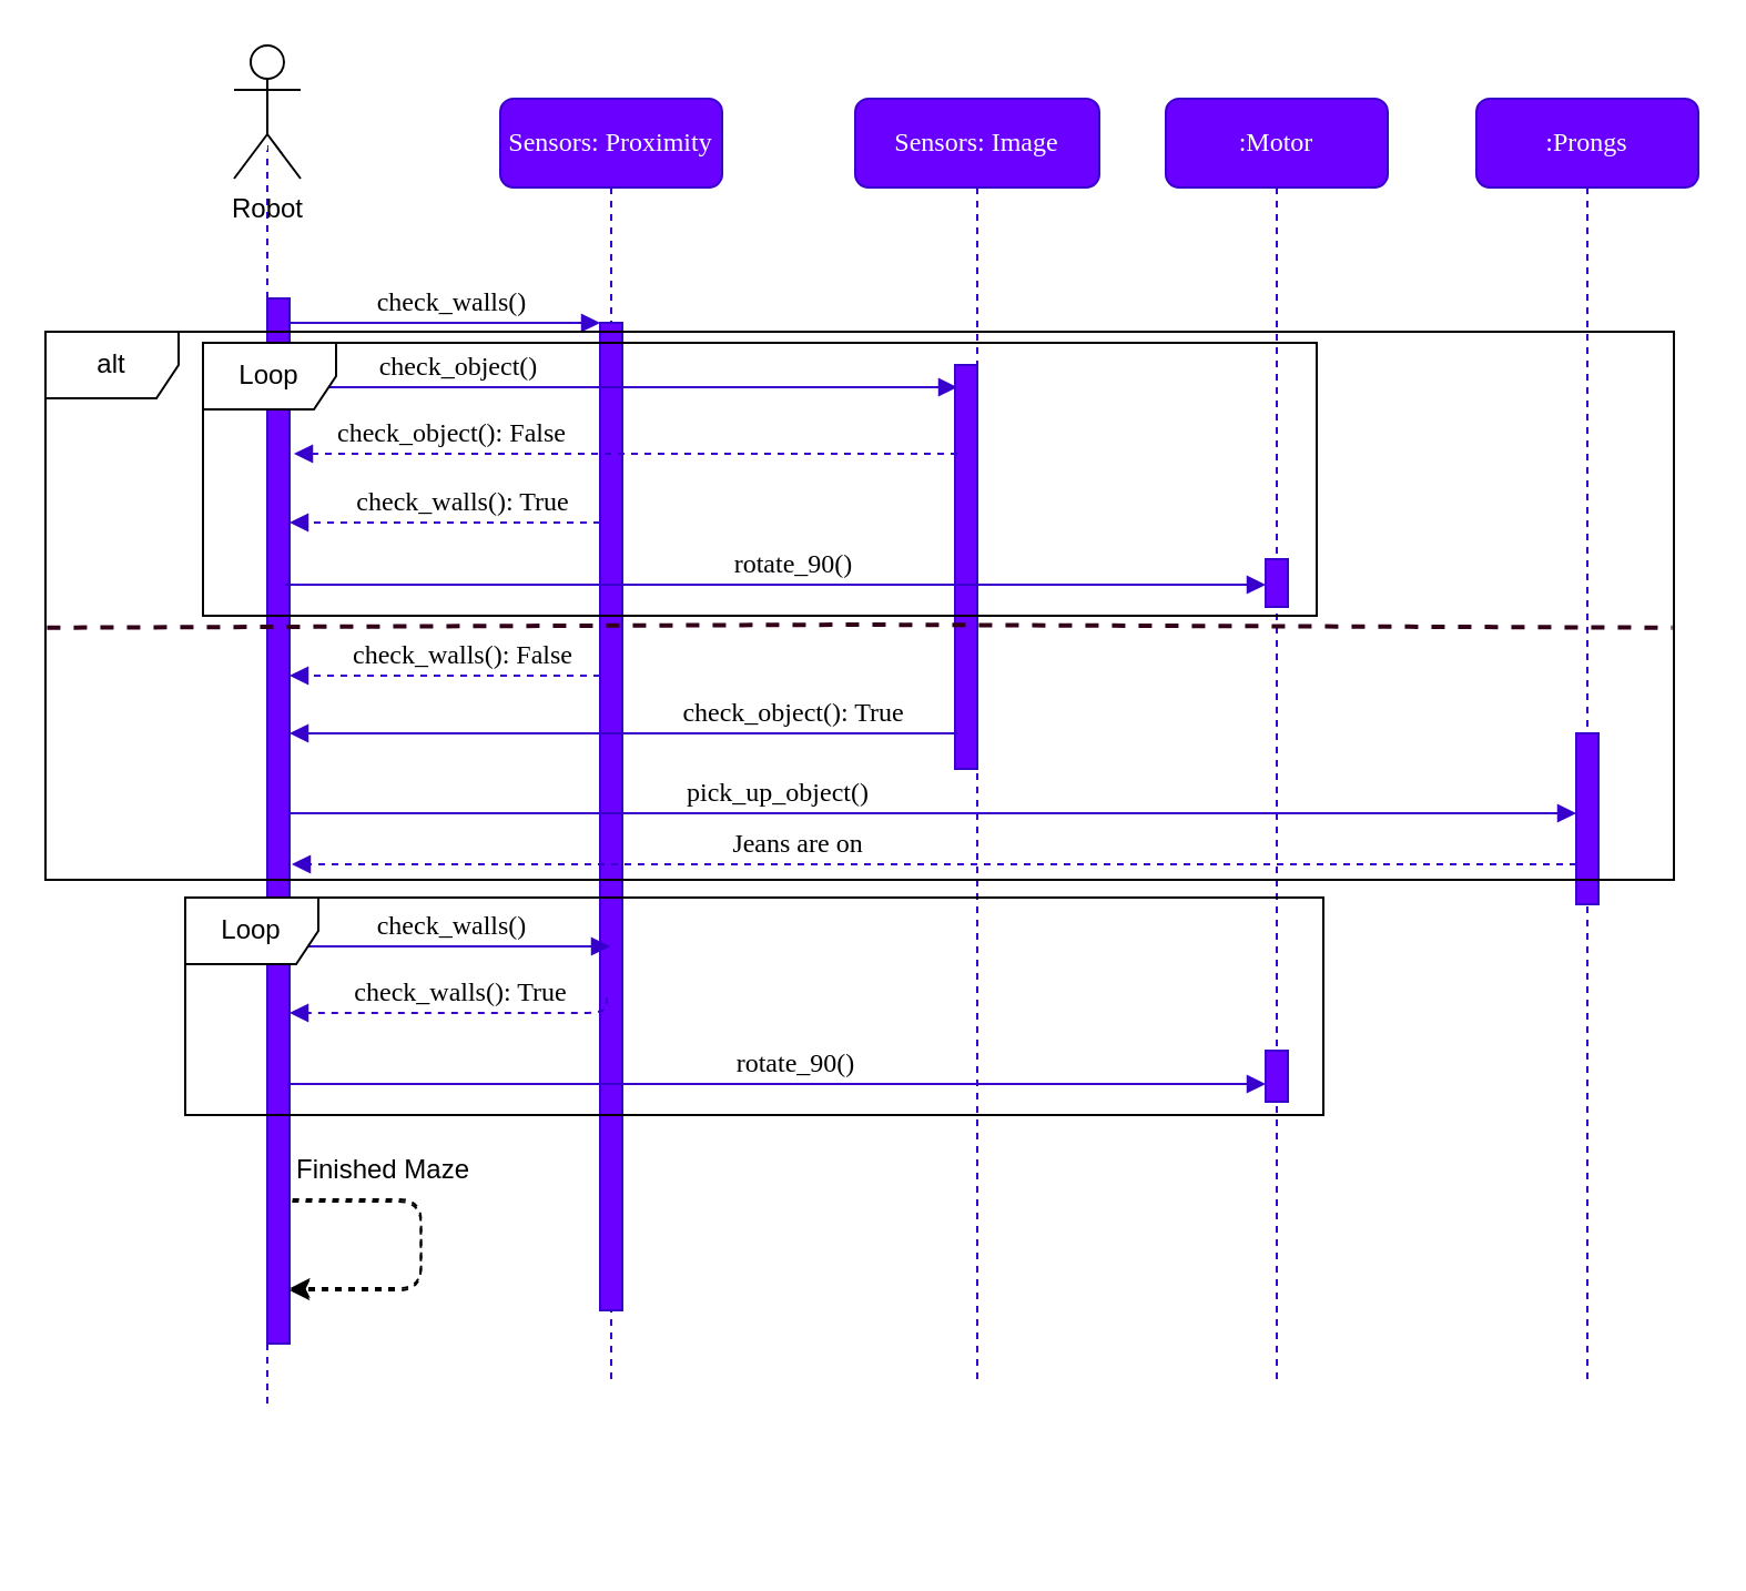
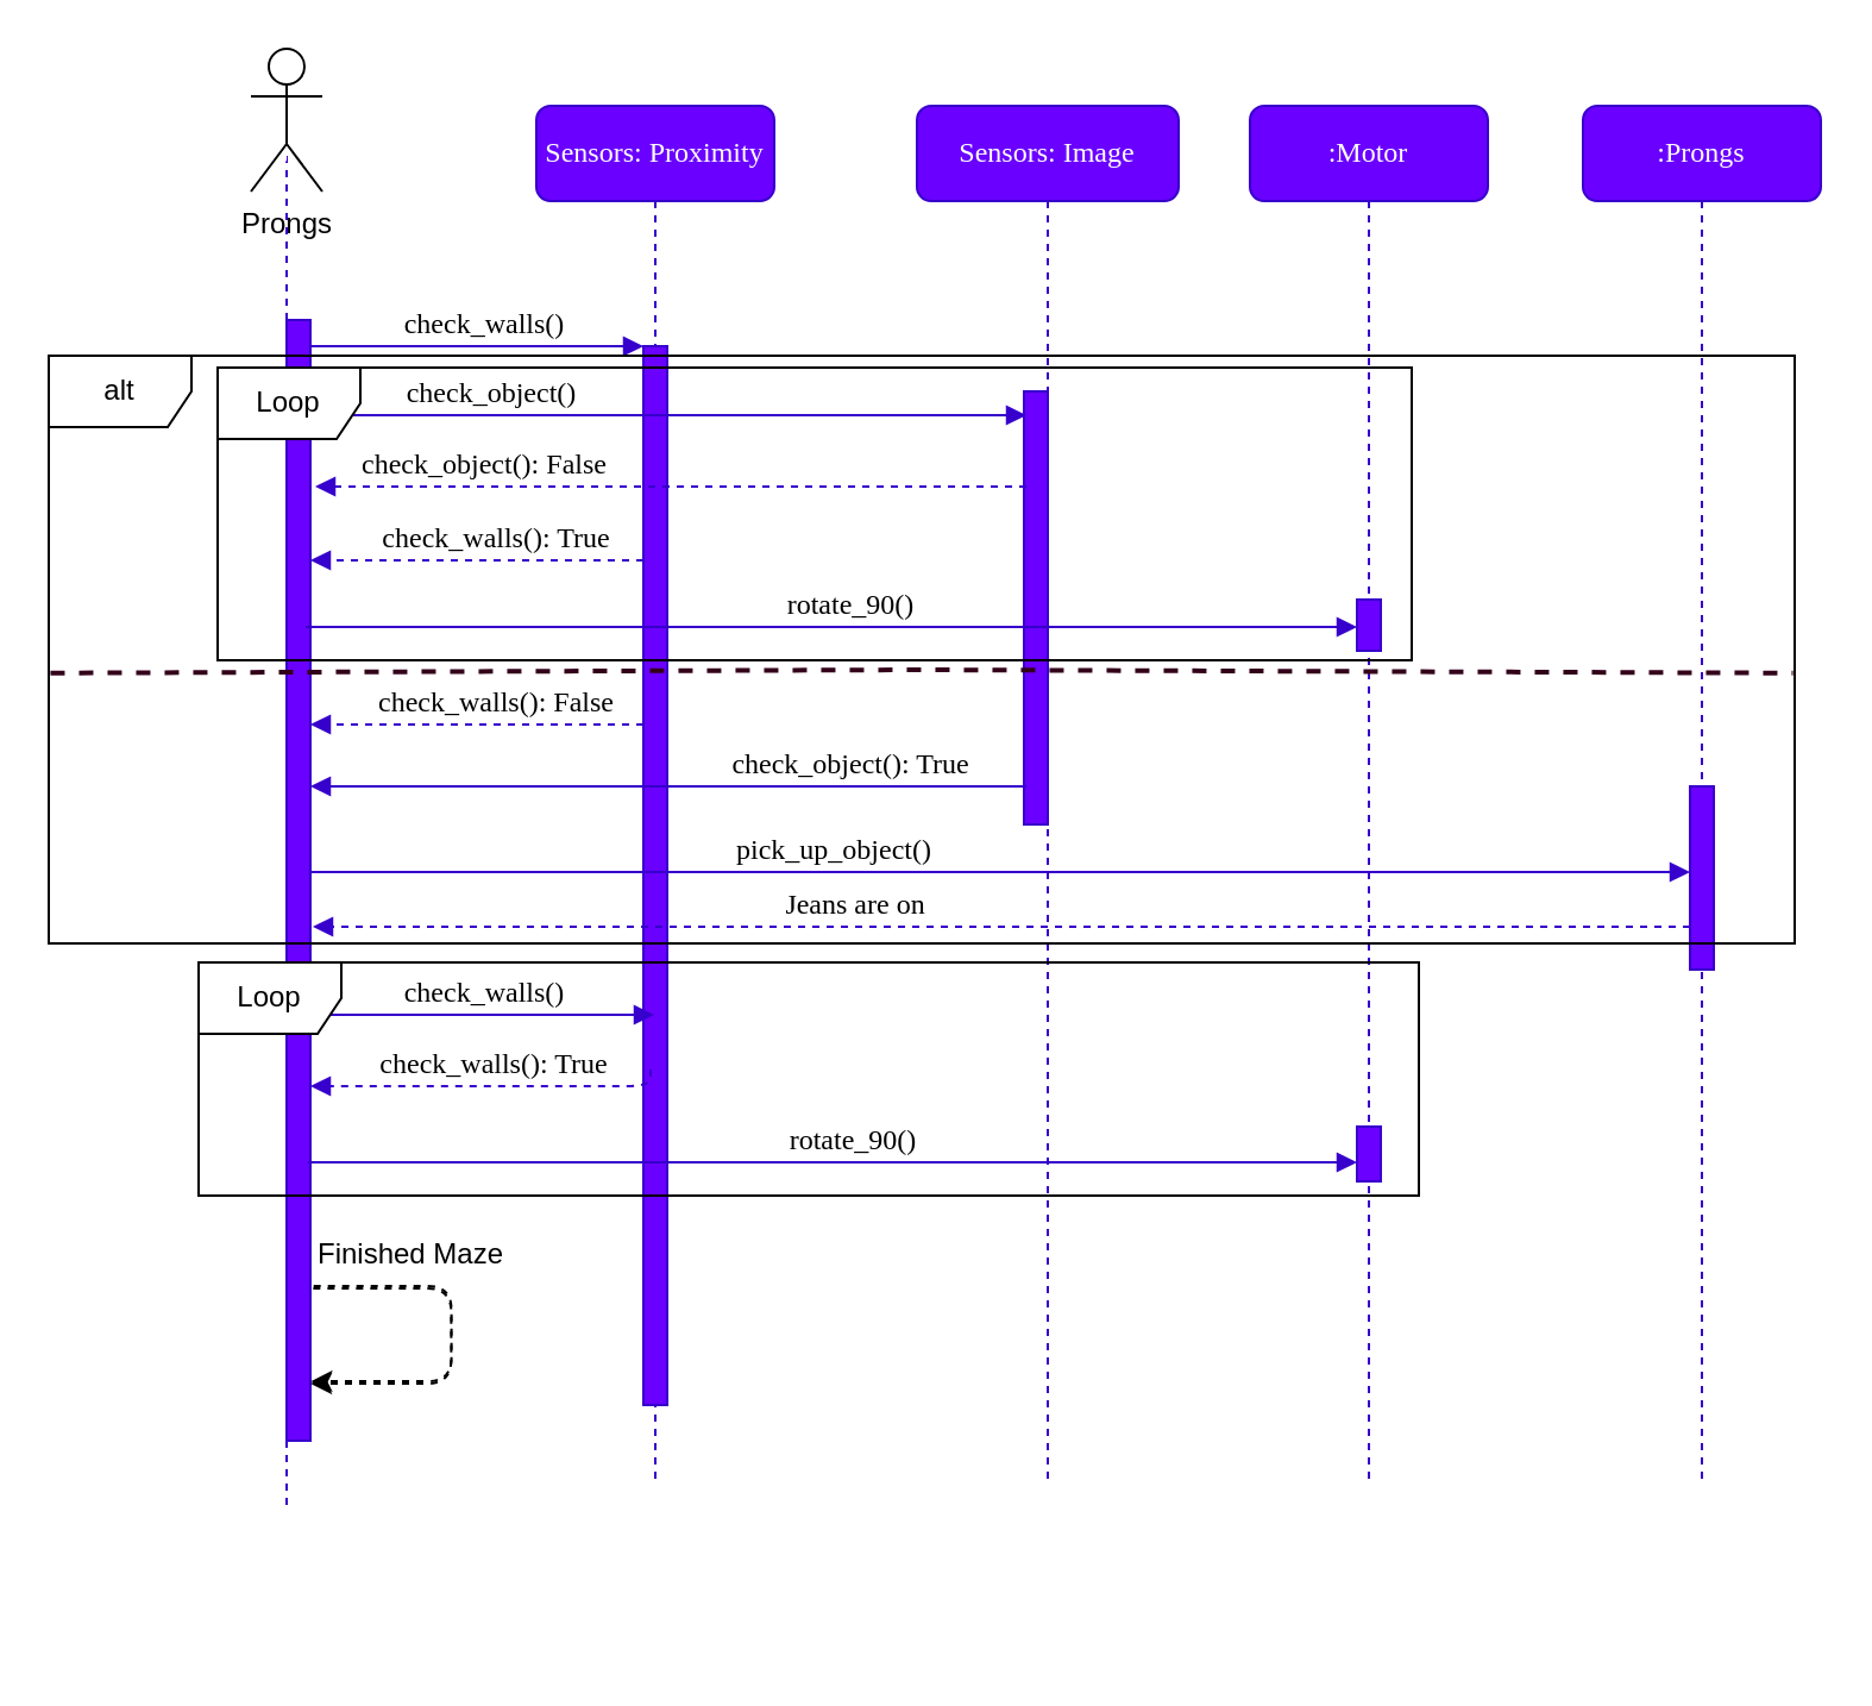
- <mxCell id="20" value="&lt;font color=&quot;#000000&quot;&gt;Robot&lt;/font&gt;" style="shape=umlActor;verticalLabelPosition=bottom;verticalAlign=top;html=1;outlineConnect=0;strokeColor=#000000;" parent="1" vertex="1"><mxGeometry x="105" y="20" width="30" height="60" as="geometry" /></mxCell>
+ <mxCell id="20" value="&lt;font color=&quot;#000000&quot;&gt;Prongs&lt;/font&gt;" style="shape=umlActor;verticalLabelPosition=bottom;verticalAlign=top;html=1;outlineConnect=0;strokeColor=#000000;" parent="1" vertex="1"><mxGeometry x="105" y="20" width="30" height="60" as="geometry" /></mxCell>
